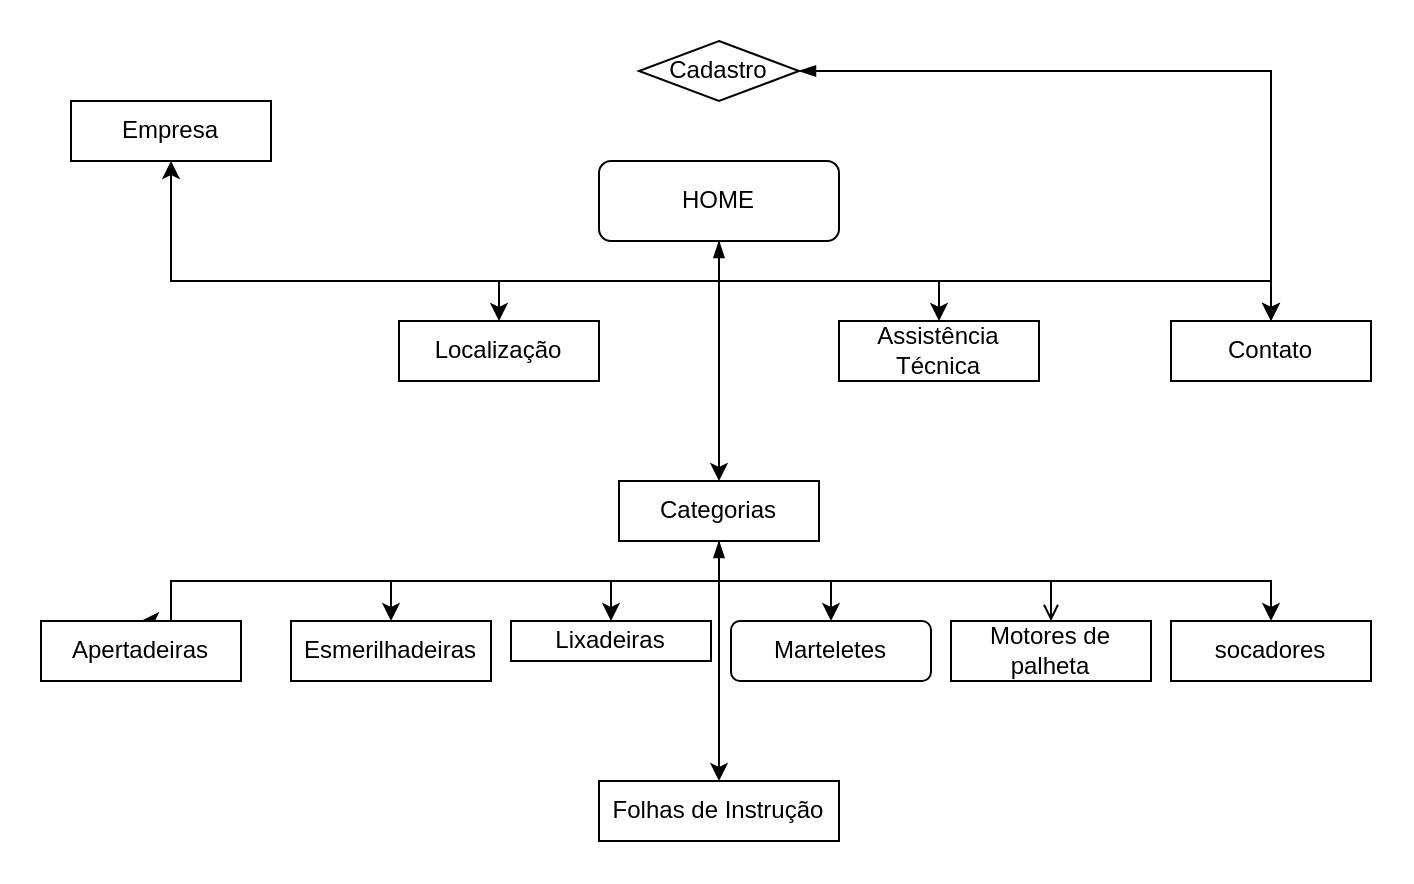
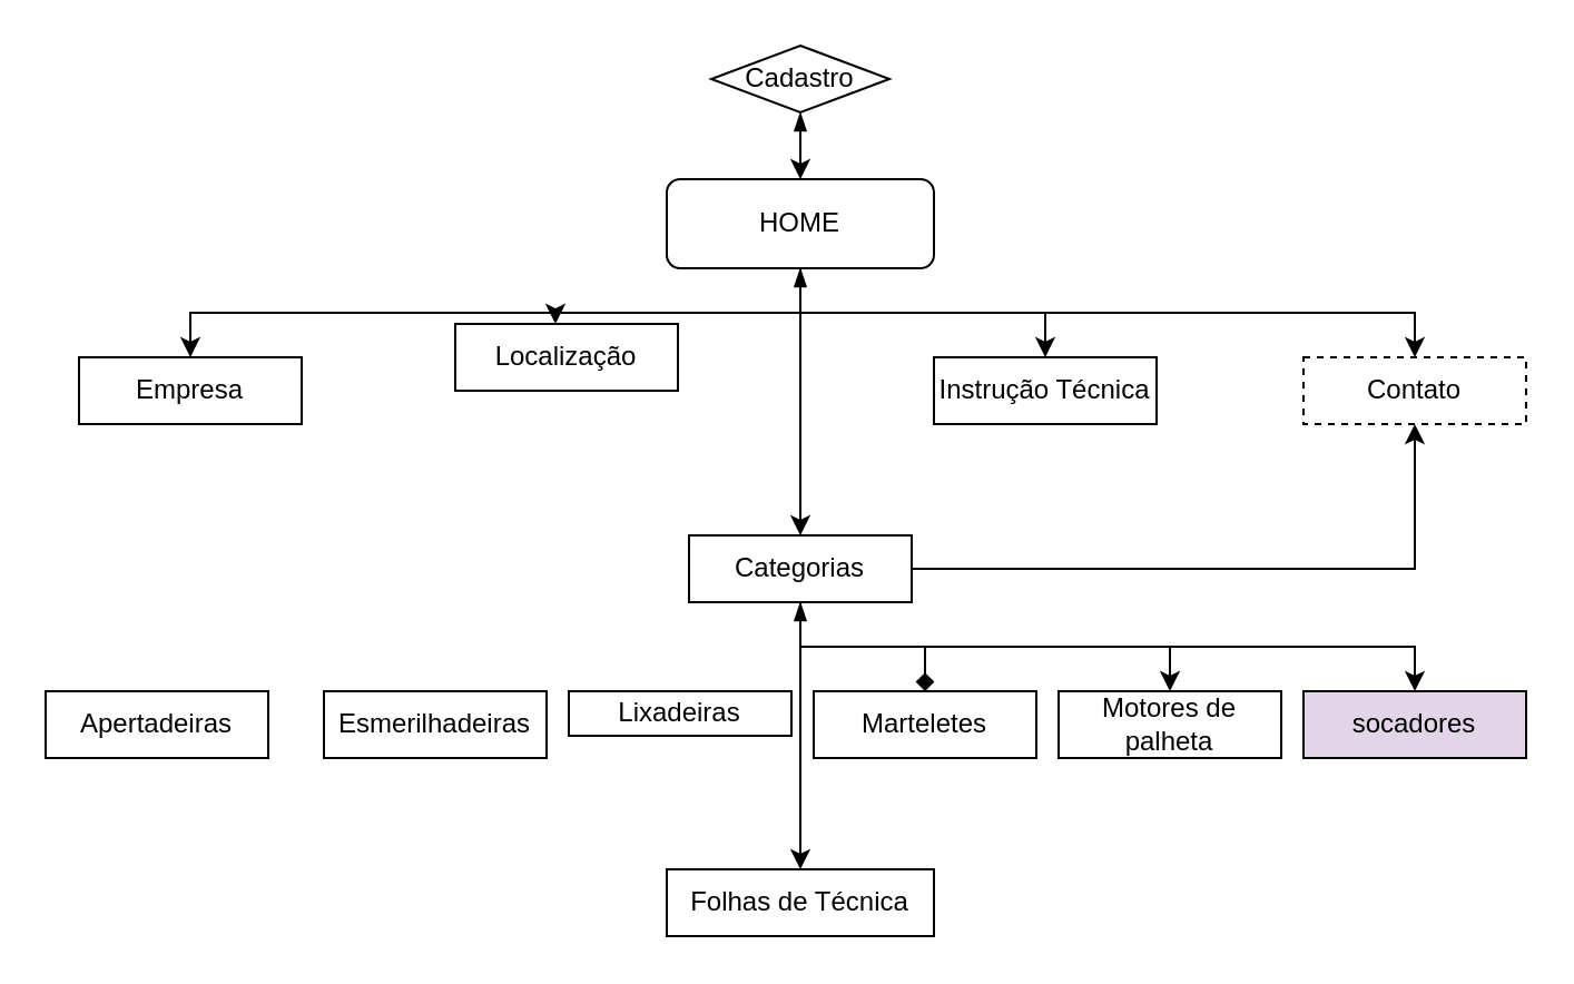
- <mxCell id="27" style="edgeStyle=orthogonalEdgeStyle;rounded=0;orthogonalLoop=1;jettySize=auto;html=1;startArrow=blockThin;startFill=1;" parent="1" source="28" target="19" edge="1"><mxGeometry relative="1" as="geometry" /></mxCell>
+ <mxCell id="27" style="edgeStyle=orthogonalEdgeStyle;rounded=0;orthogonalLoop=1;jettySize=auto;html=1;startArrow=blockThin;startFill=1;" parent="1" source="28" target="7" edge="1"><mxGeometry relative="1" as="geometry" /></mxCell>
- <mxCell id="8" value="Empresa" style="rounded=0;whiteSpace=wrap;html=1;" parent="1" vertex="1"><mxGeometry x="35" y="50" width="100" height="30" as="geometry" /></mxCell>
+ <mxCell id="8" value="Empresa" style="rounded=0;whiteSpace=wrap;html=1;" parent="1" vertex="1"><mxGeometry x="35" y="160" width="100" height="30" as="geometry" /></mxCell>
- <mxCell id="9" value="Localização" style="rounded=0;whiteSpace=wrap;html=1;" parent="1" vertex="1"><mxGeometry x="199" y="160" width="100" height="30" as="geometry" /></mxCell>
+ <mxCell id="9" value="Localização" style="rounded=0;whiteSpace=wrap;html=1;" parent="1" vertex="1"><mxGeometry x="204" y="145" width="100" height="30" as="geometry" /></mxCell>
- <mxCell id="18" value="Assistência Técnica" style="rounded=0;whiteSpace=wrap;html=1;" parent="1" vertex="1"><mxGeometry x="419" y="160" width="100" height="30" as="geometry" /></mxCell>
+ <mxCell id="18" value="Instrução Técnica" style="rounded=0;whiteSpace=wrap;html=1;" parent="1" vertex="1"><mxGeometry x="419" y="160" width="100" height="30" as="geometry" /></mxCell>
- <mxCell id="19" value="Contato" style="rounded=0;whiteSpace=wrap;html=1;" parent="1" vertex="1"><mxGeometry x="585" y="160" width="100" height="30" as="geometry" /></mxCell>
+ <mxCell id="19" value="Contato" style="rounded=0;whiteSpace=wrap;html=1;dashed=1;" parent="1" vertex="1"><mxGeometry x="585" y="160" width="100" height="30" as="geometry" /></mxCell>
- <mxCell id="10" style="edgeStyle=orthogonalEdgeStyle;rounded=0;orthogonalLoop=1;jettySize=auto;html=1;entryX=0.5;entryY=0;entryDx=0;entryDy=0;" parent="1" source="17" target="20" edge="1"><mxGeometry relative="1" as="geometry"><Array as="points"><mxPoint x="359" y="290" /><mxPoint x="85" y="290" /></Array></mxGeometry></mxCell>
- <mxCell id="13" style="edgeStyle=orthogonalEdgeStyle;rounded=0;orthogonalLoop=1;jettySize=auto;html=1;entryX=0.5;entryY=0;entryDx=0;entryDy=0;" parent="1" source="17" target="21" edge="1"><mxGeometry relative="1" as="geometry"><Array as="points"><mxPoint x="359" y="290" /><mxPoint x="195" y="290" /></Array></mxGeometry></mxCell>
- <mxCell id="14" style="edgeStyle=orthogonalEdgeStyle;rounded=0;orthogonalLoop=1;jettySize=auto;html=1;" parent="1" source="17" target="22" edge="1"><mxGeometry relative="1" as="geometry" /></mxCell>
+ <mxCell id="14" style="edgeStyle=orthogonalEdgeStyle;rounded=0;orthogonalLoop=1;jettySize=auto;html=1;" parent="1" source="17" target="19" edge="1"><mxGeometry relative="1" as="geometry" /></mxCell>
- <mxCell id="15" style="edgeStyle=orthogonalEdgeStyle;rounded=0;orthogonalLoop=1;jettySize=auto;html=1;entryX=0.5;entryY=0;entryDx=0;entryDy=0;startArrow=blockThin;startFill=1;" parent="1" source="17" target="23" edge="1"><mxGeometry relative="1" as="geometry" /></mxCell>
+ <mxCell id="15" style="edgeStyle=orthogonalEdgeStyle;rounded=0;orthogonalLoop=1;jettySize=auto;html=1;entryX=0.5;entryY=0;entryDx=0;entryDy=0;startArrow=blockThin;startFill=1;endArrow=diamond;" parent="1" source="17" target="23" edge="1"><mxGeometry relative="1" as="geometry" /></mxCell>
- <mxCell id="12" style="edgeStyle=orthogonalEdgeStyle;rounded=0;orthogonalLoop=1;jettySize=auto;html=1;entryX=0.5;entryY=0;entryDx=0;entryDy=0;endArrow=open;" parent="1" source="17" target="24" edge="1"><mxGeometry relative="1" as="geometry"><Array as="points"><mxPoint x="359" y="290" /><mxPoint x="525" y="290" /></Array></mxGeometry></mxCell>
+ <mxCell id="12" style="edgeStyle=orthogonalEdgeStyle;rounded=0;orthogonalLoop=1;jettySize=auto;html=1;entryX=0.5;entryY=0;entryDx=0;entryDy=0;" parent="1" source="17" target="24" edge="1"><mxGeometry relative="1" as="geometry"><Array as="points"><mxPoint x="359" y="290" /><mxPoint x="525" y="290" /></Array></mxGeometry></mxCell>
- <mxCell id="23" value="Marteletes" style="whiteSpace=wrap;html=1;rounded=1;" parent="1" vertex="1"><mxGeometry x="365" y="310" width="100" height="30" as="geometry" /></mxCell>
+ <mxCell id="23" value="Marteletes" style="rounded=0;whiteSpace=wrap;html=1;" parent="1" vertex="1"><mxGeometry x="365" y="310" width="100" height="30" as="geometry" /></mxCell>
- <mxCell id="25" value="socadores" style="rounded=0;whiteSpace=wrap;html=1;" parent="1" vertex="1"><mxGeometry x="585" y="310" width="100" height="30" as="geometry" /></mxCell>
+ <mxCell id="25" value="socadores" style="rounded=0;whiteSpace=wrap;html=1;fillColor=#e1d5e7;" parent="1" vertex="1"><mxGeometry x="585" y="310" width="100" height="30" as="geometry" /></mxCell>
- <mxCell id="26" value="Folhas de Instrução" style="rounded=0;whiteSpace=wrap;html=1;" parent="1" vertex="1"><mxGeometry x="299" y="390" width="120" height="30" as="geometry" /></mxCell>
+ <mxCell id="26" value="Folhas de Técnica" style="rounded=0;whiteSpace=wrap;html=1;" parent="1" vertex="1"><mxGeometry x="299" y="390" width="120" height="30" as="geometry" /></mxCell>
